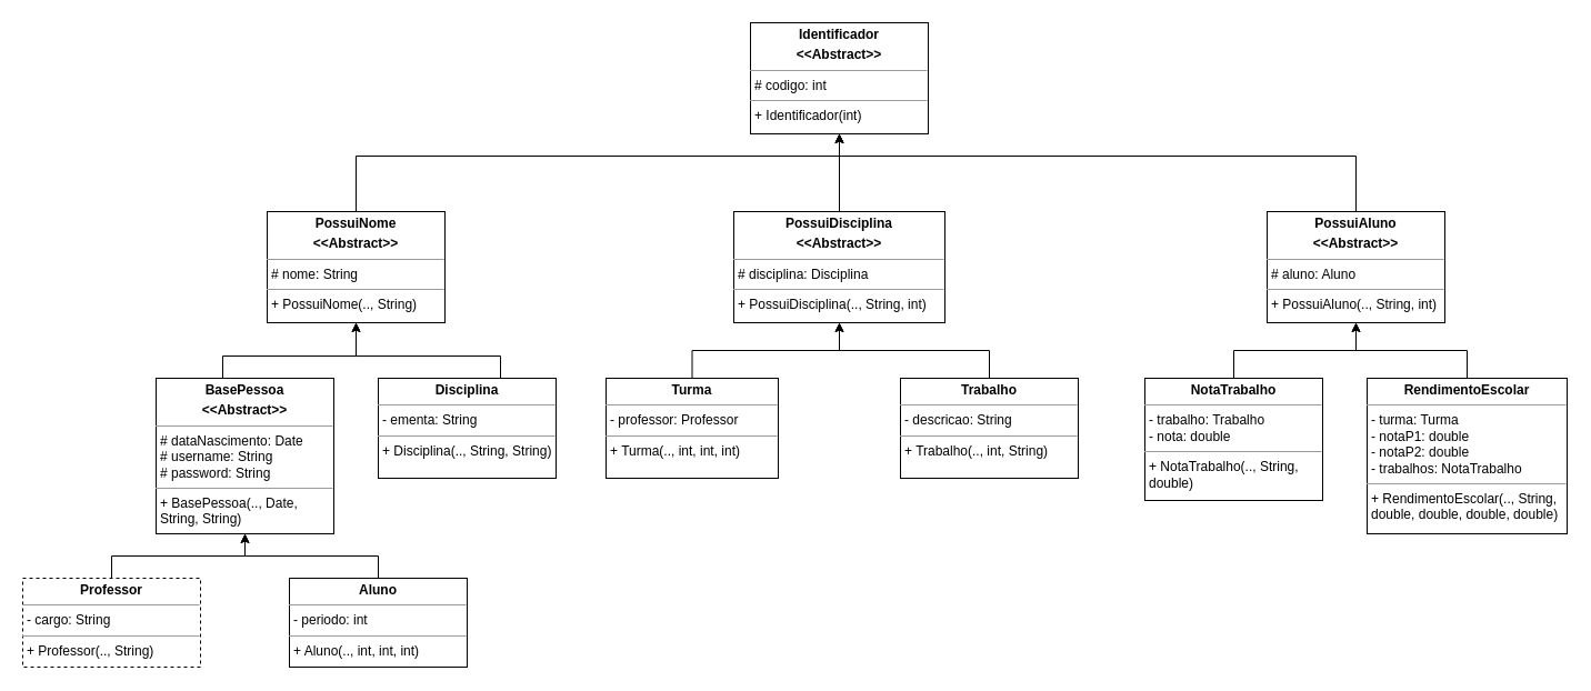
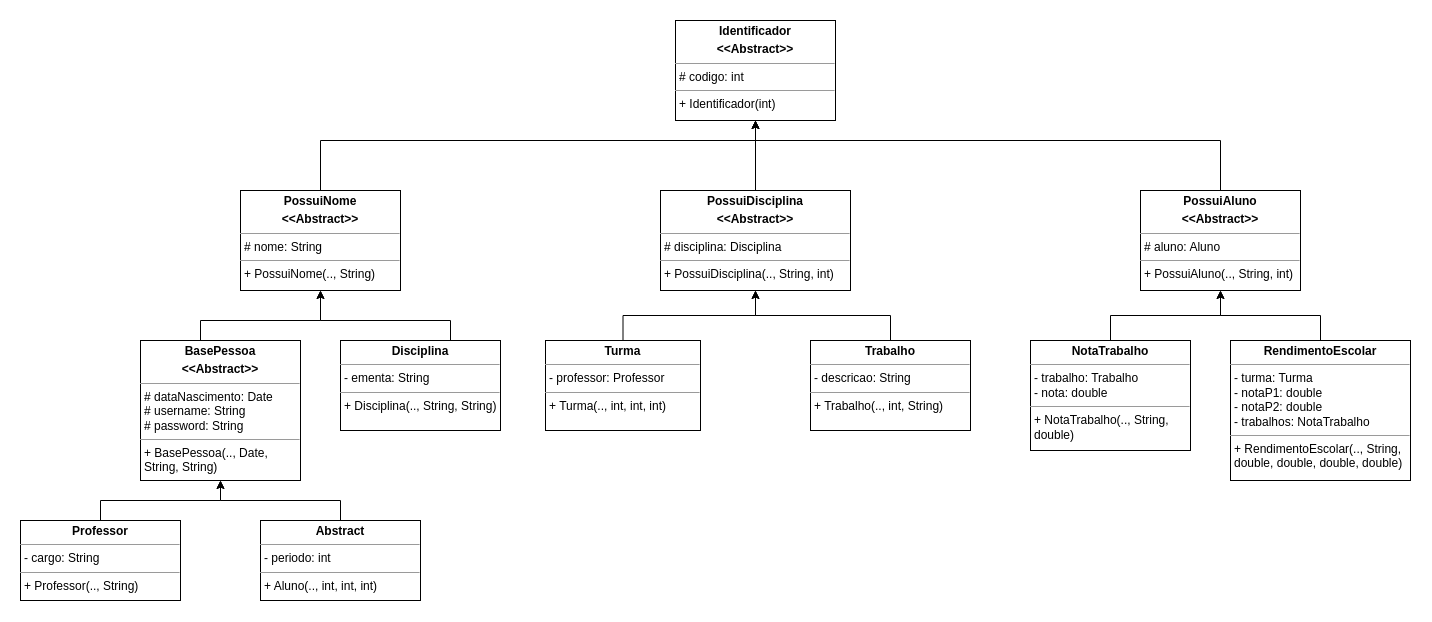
- <mxCell id="9" value="&lt;p style=&quot;margin:0px;margin-top:4px;text-align:center;&quot;&gt;&lt;b&gt;Aluno&lt;/b&gt;&lt;/p&gt;&lt;hr size=&quot;1&quot;&gt;&lt;p style=&quot;margin:0px;margin-left:4px;&quot;&gt;&lt;span style=&quot;background-color: initial;&quot;&gt;- periodo: int&lt;/span&gt;&lt;/p&gt;&lt;hr size=&quot;1&quot;&gt;&lt;p style=&quot;margin:0px;margin-left:4px;&quot;&gt;+ Aluno(.., int, int, int)&lt;/p&gt;" style="verticalAlign=top;align=left;overflow=fill;fontSize=12;fontFamily=Helvetica;html=1;whiteSpace=wrap;" parent="1" vertex="1"><mxGeometry x="260" y="520" width="160" height="80" as="geometry" /></mxCell>
+ <mxCell id="9" value="&lt;p style=&quot;margin:0px;margin-top:4px;text-align:center;&quot;&gt;&lt;b&gt;Abstract&lt;/b&gt;&lt;/p&gt;&lt;hr size=&quot;1&quot;&gt;&lt;p style=&quot;margin:0px;margin-left:4px;&quot;&gt;&lt;span style=&quot;background-color: initial;&quot;&gt;- periodo: int&lt;/span&gt;&lt;/p&gt;&lt;hr size=&quot;1&quot;&gt;&lt;p style=&quot;margin:0px;margin-left:4px;&quot;&gt;+ Aluno(.., int, int, int)&lt;/p&gt;" style="verticalAlign=top;align=left;overflow=fill;fontSize=12;fontFamily=Helvetica;html=1;whiteSpace=wrap;" parent="1" vertex="1"><mxGeometry x="260" y="520" width="160" height="80" as="geometry" /></mxCell>
- <mxCell id="3" value="&lt;p style=&quot;margin:0px;margin-top:4px;text-align:center;&quot;&gt;&lt;b&gt;Professor&lt;/b&gt;&lt;/p&gt;&lt;hr size=&quot;1&quot;&gt;&lt;p style=&quot;margin:0px;margin-left:4px;&quot;&gt;&lt;span style=&quot;background-color: initial;&quot;&gt;- cargo: String&lt;/span&gt;&lt;br&gt;&lt;/p&gt;&lt;hr size=&quot;1&quot;&gt;&lt;p style=&quot;margin:0px;margin-left:4px;&quot;&gt;+ Professor(.., String)&lt;/p&gt;" style="verticalAlign=top;align=left;overflow=fill;fontSize=12;fontFamily=Helvetica;html=1;whiteSpace=wrap;dashed=1;" parent="1" vertex="1"><mxGeometry x="20" y="520" width="160" height="80" as="geometry" /></mxCell>
+ <mxCell id="3" value="&lt;p style=&quot;margin:0px;margin-top:4px;text-align:center;&quot;&gt;&lt;b&gt;Professor&lt;/b&gt;&lt;/p&gt;&lt;hr size=&quot;1&quot;&gt;&lt;p style=&quot;margin:0px;margin-left:4px;&quot;&gt;&lt;span style=&quot;background-color: initial;&quot;&gt;- cargo: String&lt;/span&gt;&lt;br&gt;&lt;/p&gt;&lt;hr size=&quot;1&quot;&gt;&lt;p style=&quot;margin:0px;margin-left:4px;&quot;&gt;+ Professor(.., String)&lt;/p&gt;" style="verticalAlign=top;align=left;overflow=fill;fontSize=12;fontFamily=Helvetica;html=1;whiteSpace=wrap;" parent="1" vertex="1"><mxGeometry x="20" y="520" width="160" height="80" as="geometry" /></mxCell>
